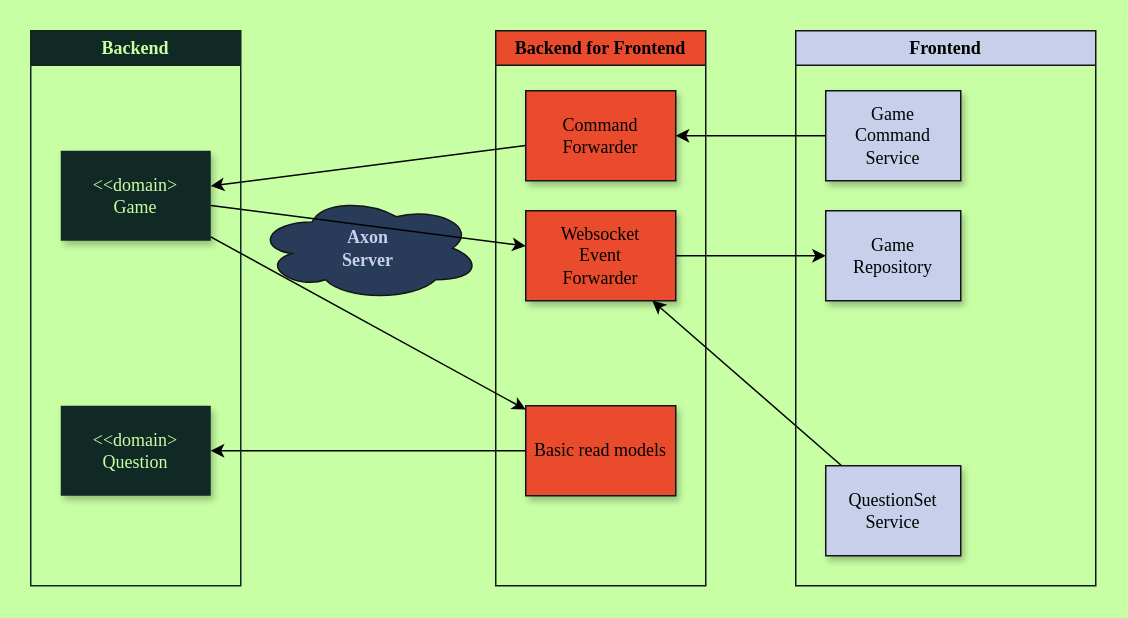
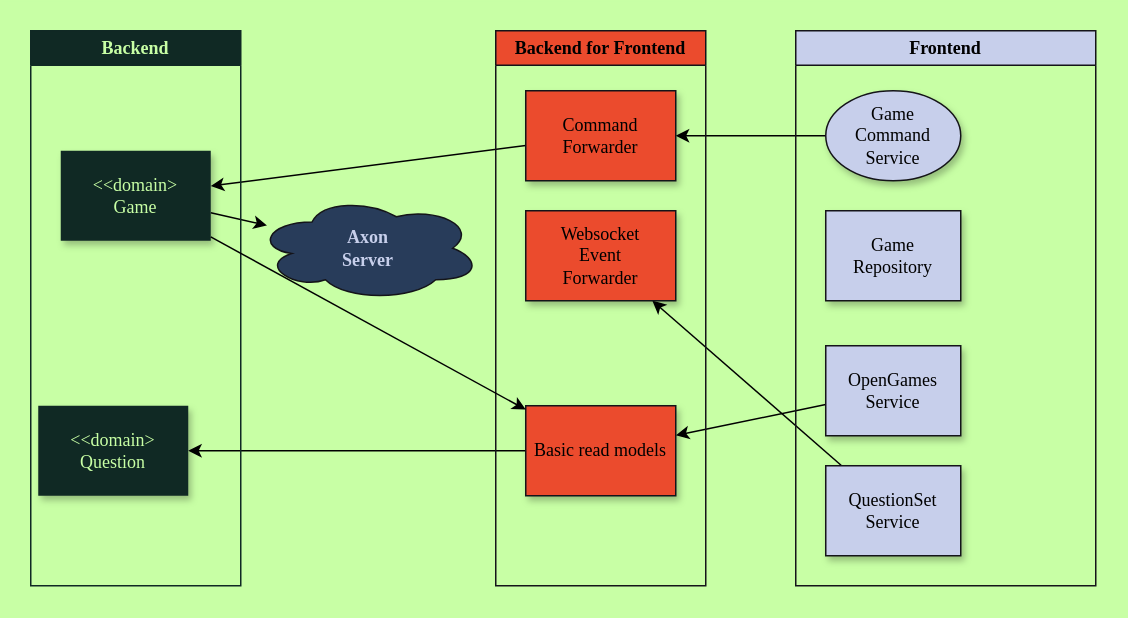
- <mxCell id="18" value="Game&lt;div&gt;Command&lt;/div&gt;&lt;div&gt;Service&lt;div&gt;&lt;div&gt;&lt;/div&gt;&lt;/div&gt;&lt;/div&gt;" style="rounded=0;whiteSpace=wrap;html=1;hachureGap=4;fontFamily=ES Klarheit Kurrent RD;fillColor=#C7CFEB;strokeColor=#141419;shadow=1;swimlaneLine=1;" parent="17" vertex="1"><mxGeometry x="20" y="40" width="90" height="60" as="geometry" /></mxCell>
+ <mxCell id="18" value="Game&lt;div&gt;Command&lt;/div&gt;&lt;div&gt;Service&lt;div&gt;&lt;div&gt;&lt;/div&gt;&lt;/div&gt;&lt;/div&gt;" style="ellipse;whiteSpace=wrap;html=1;hachureGap=4;fontFamily=ES Klarheit Kurrent RD;fillColor=#C7CFEB;strokeColor=#141419;shadow=1;swimlaneLine=1;" parent="17" vertex="1"><mxGeometry x="20" y="40" width="90" height="60" as="geometry" /></mxCell>
- <mxCell id="4" value="" style="endArrow=classic;html=1;rounded=1;hachureGap=4;fontFamily=Architects Daughter;fontSource=https%3A%2F%2Ffonts.googleapis.com%2Fcss%3Ffamily%3DArchitects%2BDaughter;swimlaneLine=1;" parent="1" source="11" target="15" edge="1"><mxGeometry width="50" height="50" relative="1" as="geometry"><mxPoint x="325" y="550" as="sourcePoint" /><mxPoint x="205" y="560" as="targetPoint" /></mxGeometry></mxCell>
+ <mxCell id="4" value="" style="endArrow=classic;html=1;rounded=1;hachureGap=4;fontFamily=Architects Daughter;fontSource=https%3A%2F%2Ffonts.googleapis.com%2Fcss%3Ffamily%3DArchitects%2BDaughter;swimlaneLine=1;" parent="1" source="11" target="2" edge="1"><mxGeometry width="50" height="50" relative="1" as="geometry"><mxPoint x="325" y="550" as="sourcePoint" /><mxPoint x="205" y="560" as="targetPoint" /></mxGeometry></mxCell>
- <mxCell id="9" value="" style="endArrow=classic;html=1;rounded=1;hachureGap=4;fontFamily=Architects Daughter;fontSource=https%3A%2F%2Ffonts.googleapis.com%2Fcss%3Ffamily%3DArchitects%2BDaughter;swimlaneLine=1;" parent="1" source="15" target="19" edge="1"><mxGeometry width="50" height="50" relative="1" as="geometry"><mxPoint x="335" y="560" as="sourcePoint" /><mxPoint x="335" y="435" as="targetPoint" /></mxGeometry></mxCell>
+ <mxCell id="20" value="&lt;div&gt;Open&lt;span style=&quot;background-color: initial;&quot;&gt;Games&lt;/span&gt;&lt;/div&gt;&lt;div&gt;&lt;span style=&quot;background-color: initial;&quot;&gt;Service&lt;/span&gt;&lt;div&gt;&lt;div&gt;&lt;div&gt;&lt;div&gt;&lt;div&gt;&lt;/div&gt;&lt;/div&gt;&lt;/div&gt;&lt;/div&gt;&lt;/div&gt;&lt;/div&gt;" style="rounded=0;whiteSpace=wrap;html=1;hachureGap=4;fontFamily=ES Klarheit Kurrent RD;fillColor=#C7CFEB;strokeColor=#141419;shadow=1;swimlaneLine=1;" parent="17" vertex="1"><mxGeometry x="20" y="210" width="90" height="60" as="geometry" /></mxCell>
+ <mxCell id="8" value="" style="endArrow=classic;html=1;rounded=1;hachureGap=4;fontFamily=Architects Daughter;fontSource=https%3A%2F%2Ffonts.googleapis.com%2Fcss%3Ffamily%3DArchitects%2BDaughter;swimlaneLine=1;" parent="1" source="20" target="16" edge="1"><mxGeometry width="50" height="50" relative="1" as="geometry"><mxPoint x="195" y="240" as="sourcePoint" /><mxPoint x="195" y="360" as="targetPoint" /></mxGeometry></mxCell>
- <mxCell id="12" value="&lt;div&gt;&amp;lt;&amp;lt;domain&amp;gt;&lt;/div&gt;Question" style="rounded=0;whiteSpace=wrap;html=1;hachureGap=4;fontFamily=ES Klarheit Kurrent RD;fillColor=#102924;strokeColor=none;strokeWidth=2;glass=0;shadow=1;swimlaneLine=1;fontColor=#C8FFA5;" parent="10" vertex="1"><mxGeometry x="20" y="250" width="100" height="60" as="geometry" /></mxCell>
+ <mxCell id="12" value="&lt;div&gt;&amp;lt;&amp;lt;domain&amp;gt;&lt;/div&gt;Question" style="rounded=0;whiteSpace=wrap;html=1;hachureGap=4;fontFamily=ES Klarheit Kurrent RD;fillColor=#102924;strokeColor=none;strokeWidth=2;glass=0;shadow=1;swimlaneLine=1;fontColor=#C8FFA5;" parent="10" vertex="1"><mxGeometry x="5" y="250" width="100" height="60" as="geometry" /></mxCell>
